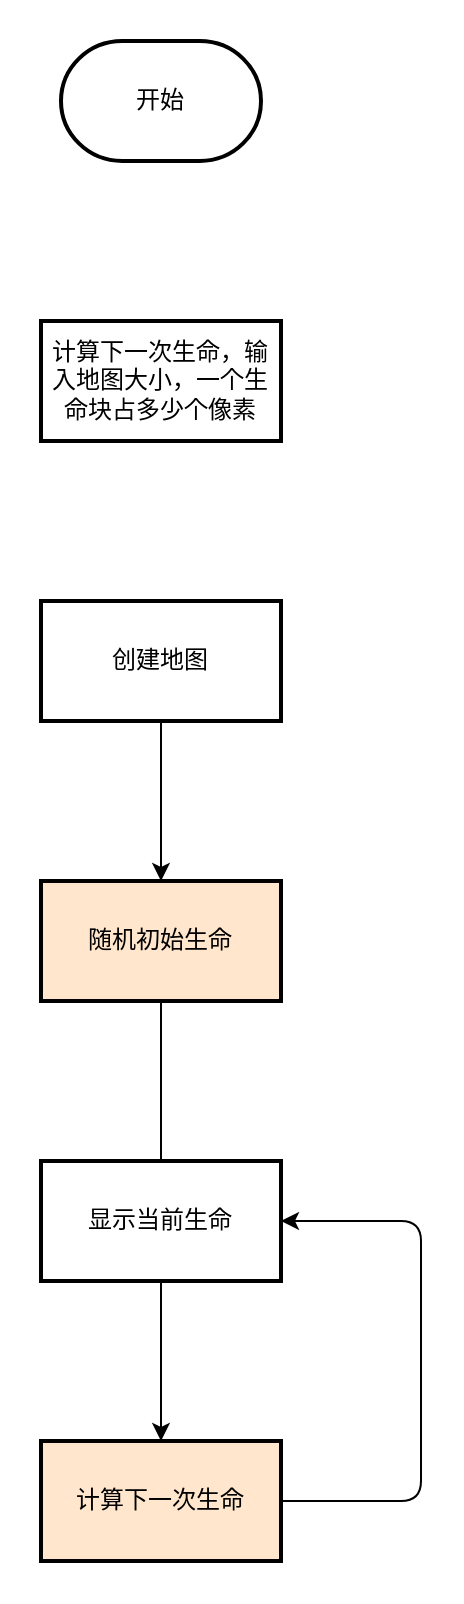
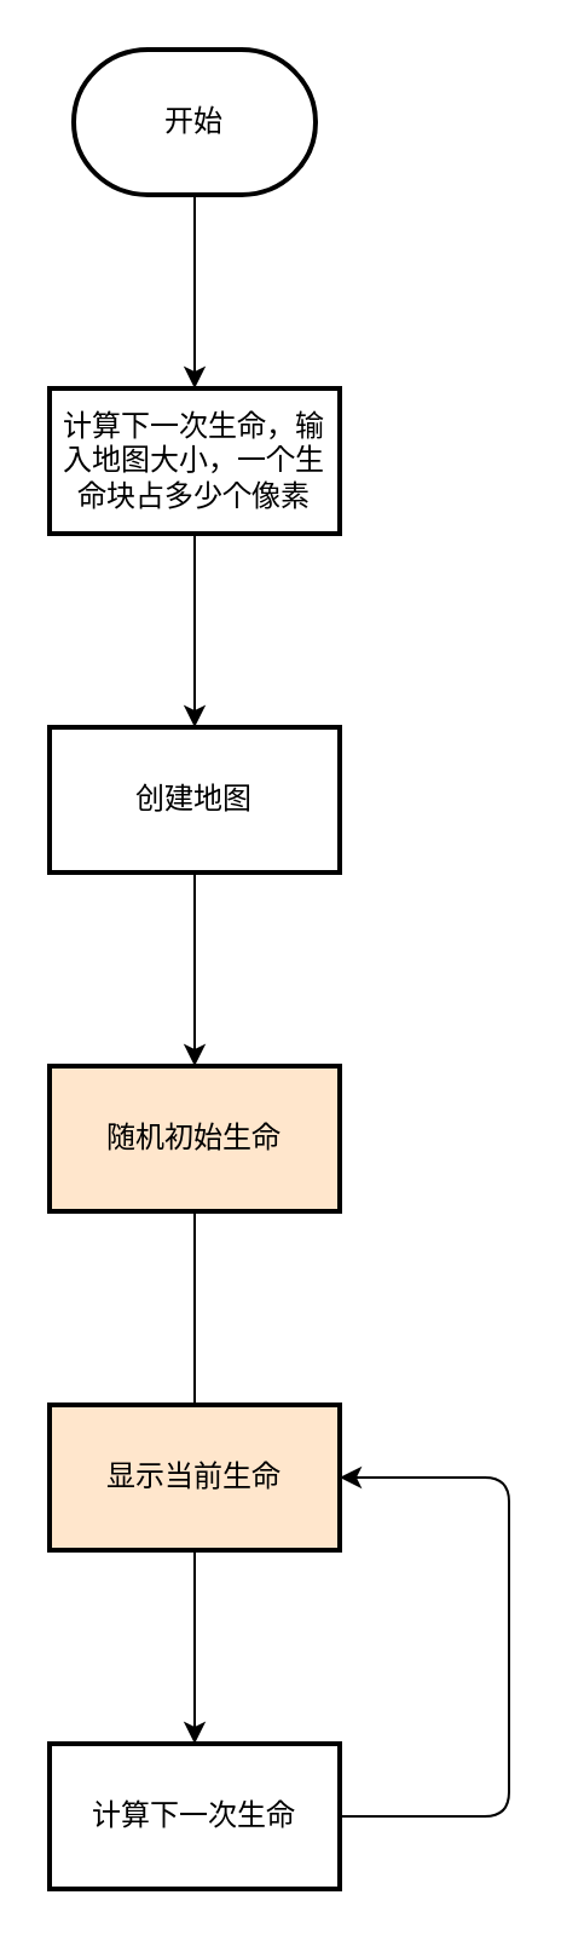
+ <mxCell id="2" value="" style="edgeStyle=none;html=1;" edge="1" parent="1" source="3" target="5"><mxGeometry relative="1" as="geometry" /></mxCell>
+ <mxCell id="4" value="" style="edgeStyle=none;html=1;" edge="1" parent="1" source="5" target="7"><mxGeometry relative="1" as="geometry" /></mxCell>
- <mxCell id="11" value="显示当前生命" style="whiteSpace=wrap;html=1;strokeWidth=2;" vertex="1" parent="1"><mxGeometry x="20" y="580" width="120" height="60" as="geometry" /></mxCell>
+ <mxCell id="11" value="显示当前生命" style="whiteSpace=wrap;html=1;strokeWidth=2;fillColor=#ffe6cc;" vertex="1" parent="1"><mxGeometry x="20" y="580" width="120" height="60" as="geometry" /></mxCell>
- <mxCell id="13" value="计算下一次生命" style="whiteSpace=wrap;html=1;strokeWidth=2;fillColor=#ffe6cc;" vertex="1" parent="1"><mxGeometry x="20" y="720" width="120" height="60" as="geometry" /></mxCell>
+ <mxCell id="13" value="计算下一次生命" style="whiteSpace=wrap;html=1;strokeWidth=2;" vertex="1" parent="1"><mxGeometry x="20" y="720" width="120" height="60" as="geometry" /></mxCell>
